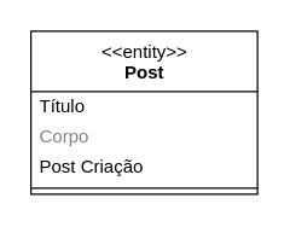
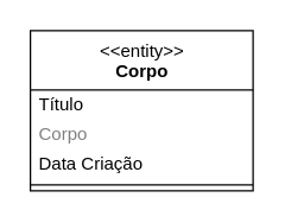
- <mxCell id="2" value="&amp;lt;&amp;lt;entity&amp;gt;&amp;gt;&lt;br&gt;&lt;b&gt;Post&lt;/b&gt;" style="swimlane;fontStyle=0;align=center;verticalAlign=top;childLayout=stackLayout;horizontal=1;startSize=40;horizontalStack=0;resizeParent=1;resizeParentMax=0;resizeLast=0;collapsible=0;marginBottom=0;html=1;" vertex="1" parent="1"><mxGeometry x="20" y="20" width="150" height="108" as="geometry" /></mxCell>
+ <mxCell id="2" value="&amp;lt;&amp;lt;entity&amp;gt;&amp;gt;&lt;br&gt;&lt;b&gt;Corpo&lt;/b&gt;" style="swimlane;fontStyle=0;align=center;verticalAlign=top;childLayout=stackLayout;horizontal=1;startSize=40;horizontalStack=0;resizeParent=1;resizeParentMax=0;resizeLast=0;collapsible=0;marginBottom=0;html=1;" vertex="1" parent="1"><mxGeometry x="20" y="20" width="150" height="108" as="geometry" /></mxCell>
- <mxCell id="5" value="Post Criação" style="text;html=1;strokeColor=none;fillColor=none;align=left;verticalAlign=middle;spacingLeft=4;spacingRight=4;overflow=hidden;rotatable=0;points=[[0,0.5],[1,0.5]];portConstraint=eastwest;" vertex="1" parent="2"><mxGeometry y="80" width="150" height="20" as="geometry" /></mxCell>
+ <mxCell id="5" value="Data Criação" style="text;html=1;strokeColor=none;fillColor=none;align=left;verticalAlign=middle;spacingLeft=4;spacingRight=4;overflow=hidden;rotatable=0;points=[[0,0.5],[1,0.5]];portConstraint=eastwest;" vertex="1" parent="2"><mxGeometry y="80" width="150" height="20" as="geometry" /></mxCell>
